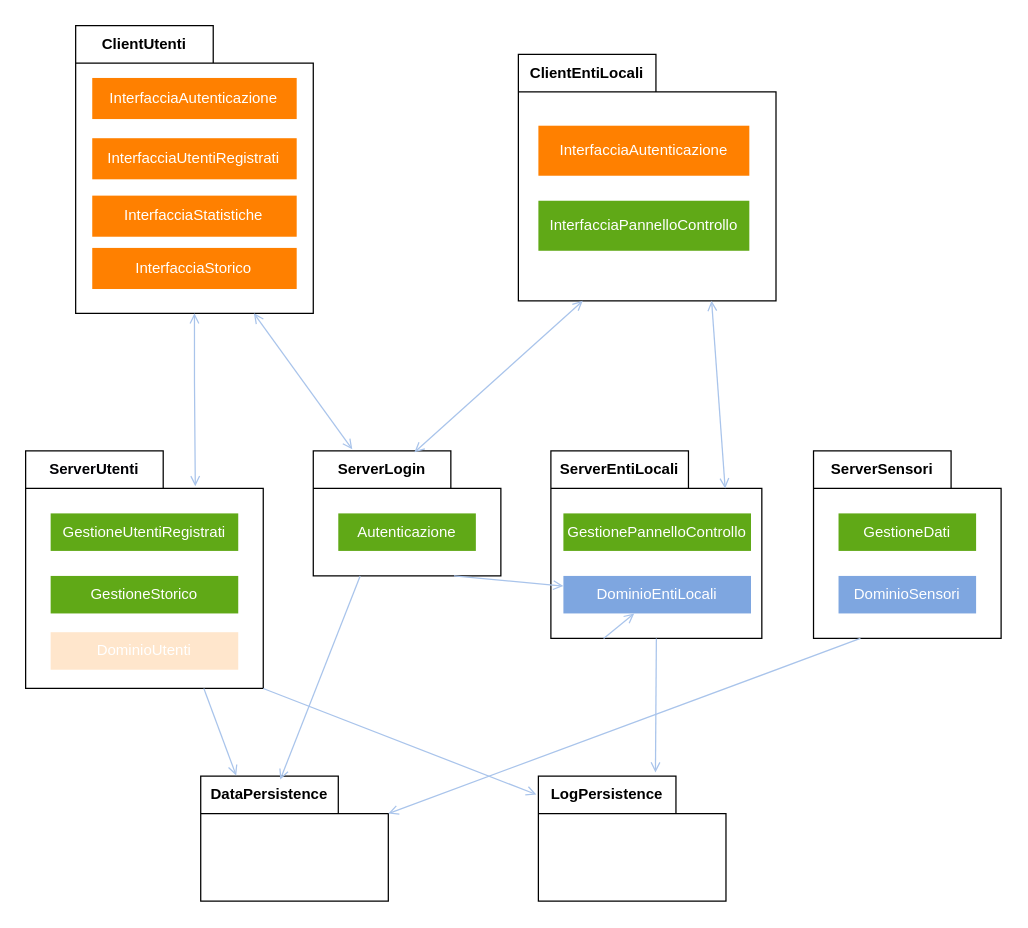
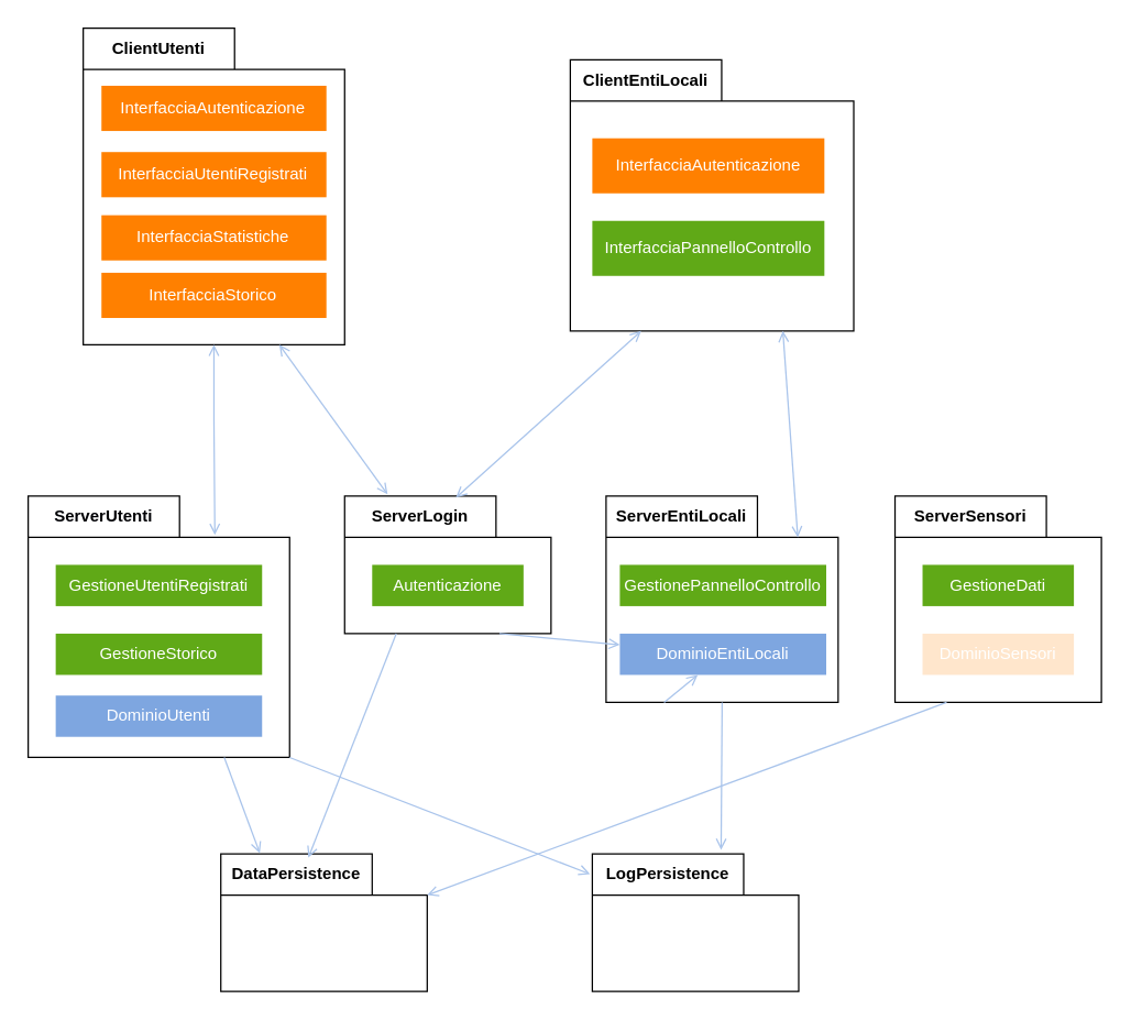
- <mxCell id="19" value="DominioSensori" style="html=1;whiteSpace=wrap;strokeColor=none;fillColor=#7EA6E0;fontColor=#FFFFFF;" parent="17" vertex="1"><mxGeometry x="20.0" y="100" width="110" height="30" as="geometry" /></mxCell>
+ <mxCell id="19" value="DominioSensori" style="html=1;whiteSpace=wrap;strokeColor=none;fillColor=#ffe6cc;fontColor=#FFFFFF;" parent="17" vertex="1"><mxGeometry x="20.0" y="100" width="110" height="30" as="geometry" /></mxCell>
- <mxCell id="27" value="DominioUtenti" style="html=1;whiteSpace=wrap;strokeColor=none;fillColor=#ffe6cc;fontColor=#FFFFFF;" parent="1" vertex="1"><mxGeometry x="40" y="505" width="150" height="30" as="geometry" /></mxCell>
+ <mxCell id="27" value="DominioUtenti" style="html=1;whiteSpace=wrap;strokeColor=none;fillColor=#7EA6E0;fontColor=#FFFFFF;" parent="1" vertex="1"><mxGeometry x="40" y="505" width="150" height="30" as="geometry" /></mxCell>
